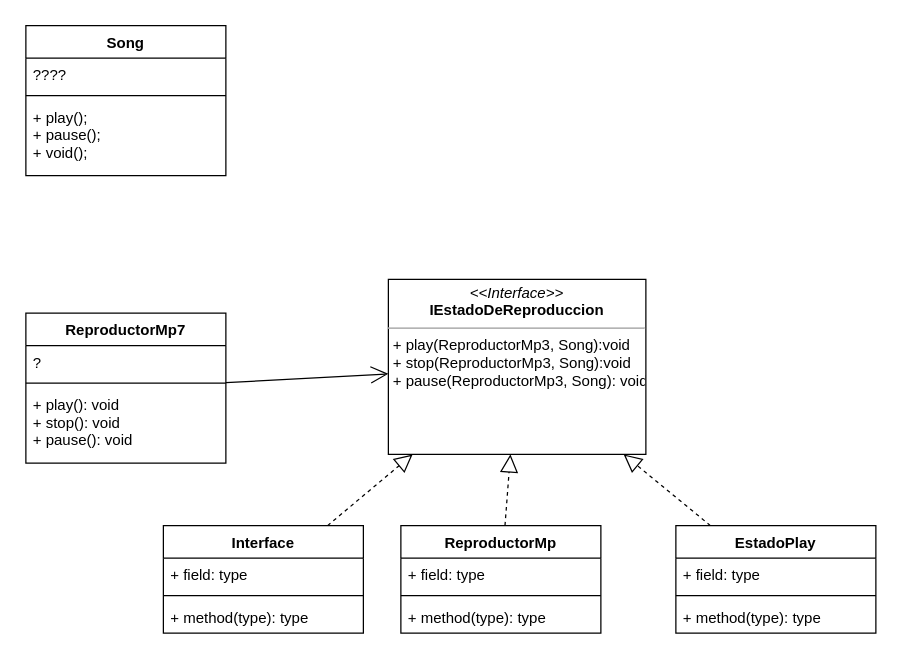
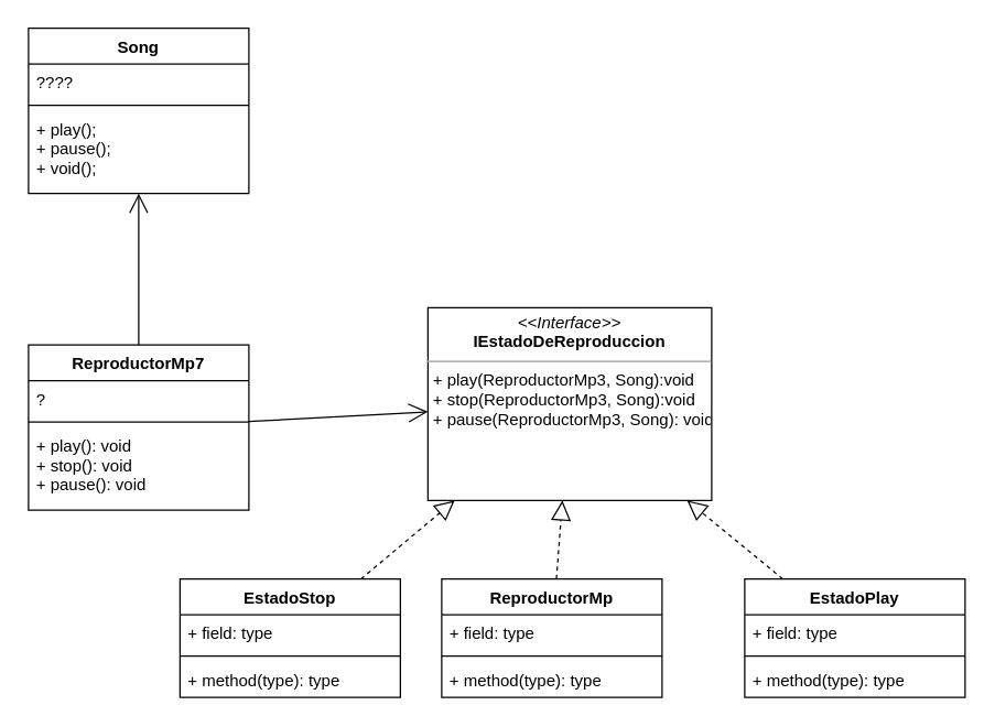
+ <mxCell id="27" value="" style="endArrow=open;endFill=1;endSize=12;html=1;" edge="1" parent="1" source="3" target="23"><mxGeometry width="160" relative="1" as="geometry"><mxPoint x="356" y="110" as="sourcePoint" /><mxPoint x="516" y="110" as="targetPoint" /></mxGeometry></mxCell>
- <mxCell id="7" value="Interface" style="swimlane;fontStyle=1;align=center;verticalAlign=top;childLayout=stackLayout;horizontal=1;startSize=26;horizontalStack=0;resizeParent=1;resizeParentMax=0;resizeLast=0;collapsible=1;marginBottom=0;" vertex="1" parent="1"><mxGeometry x="130" y="420" width="160" height="86" as="geometry" /></mxCell>
+ <mxCell id="7" value="EstadoStop" style="swimlane;fontStyle=1;align=center;verticalAlign=top;childLayout=stackLayout;horizontal=1;startSize=26;horizontalStack=0;resizeParent=1;resizeParentMax=0;resizeLast=0;collapsible=1;marginBottom=0;" vertex="1" parent="1"><mxGeometry x="130" y="420" width="160" height="86" as="geometry" /></mxCell>
